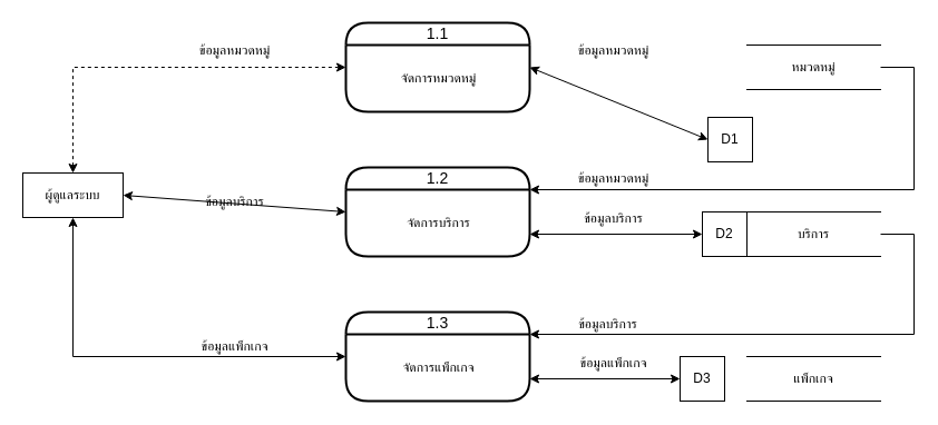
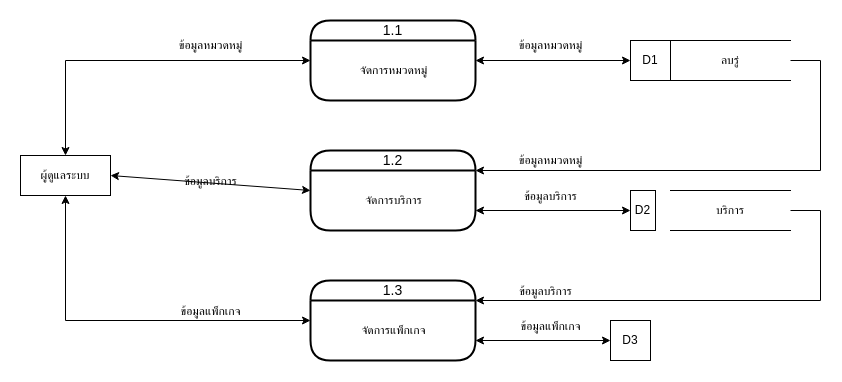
- <mxCell id="13" value="" style="endArrow=classic;startArrow=classic;html=1;rounded=0;exitX=0.5;exitY=0;exitDx=0;exitDy=0;entryX=0;entryY=0.5;entryDx=0;entryDy=0;dashed=1;" edge="1" parent="1" source="2" target="3"><mxGeometry width="50" height="50" relative="1" as="geometry"><mxPoint x="380" y="140" as="sourcePoint" /><mxPoint x="240" y="70" as="targetPoint" /><Array as="points"><mxPoint x="65" y="60" /></Array></mxGeometry></mxCell>
+ <mxCell id="13" value="" style="endArrow=classic;startArrow=classic;html=1;rounded=0;exitX=0.5;exitY=0;exitDx=0;exitDy=0;entryX=0;entryY=0.5;entryDx=0;entryDy=0;" edge="1" parent="1" source="2" target="3"><mxGeometry width="50" height="50" relative="1" as="geometry"><mxPoint x="380" y="140" as="sourcePoint" /><mxPoint x="240" y="70" as="targetPoint" /><Array as="points"><mxPoint x="65" y="60" /></Array></mxGeometry></mxCell>
- <mxCell id="15" value="หมวดหมู่" style="shape=partialRectangle;whiteSpace=wrap;html=1;left=0;right=0;fillColor=none;" vertex="1" parent="1"><mxGeometry x="670" y="40" width="120" height="40" as="geometry" /></mxCell>
+ <mxCell id="15" value="ลบรู่" style="shape=partialRectangle;whiteSpace=wrap;html=1;left=0;right=0;fillColor=none;" vertex="1" parent="1"><mxGeometry x="670" y="40" width="120" height="40" as="geometry" /></mxCell>
- <mxCell id="16" value="D1" style="rounded=0;whiteSpace=wrap;html=1;" vertex="1" parent="1"><mxGeometry x="635" y="105" width="40" height="40" as="geometry" /></mxCell>
+ <mxCell id="16" value="D1" style="rounded=0;whiteSpace=wrap;html=1;" vertex="1" parent="1"><mxGeometry x="630" y="40" width="40" height="40" as="geometry" /></mxCell>
- <mxCell id="18" value="D2" style="rounded=0;whiteSpace=wrap;html=1;" vertex="1" parent="1"><mxGeometry x="630" y="190" width="40" height="40" as="geometry" /></mxCell>
+ <mxCell id="18" value="D2" style="rounded=0;whiteSpace=wrap;html=1;" vertex="1" parent="1"><mxGeometry x="630" y="190" width="25" height="40" as="geometry" /></mxCell>
- <mxCell id="19" value="แพ็กเกจ" style="shape=partialRectangle;whiteSpace=wrap;html=1;left=0;right=0;fillColor=none;" vertex="1" parent="1"><mxGeometry x="670" y="320" width="120" height="40" as="geometry" /></mxCell>
